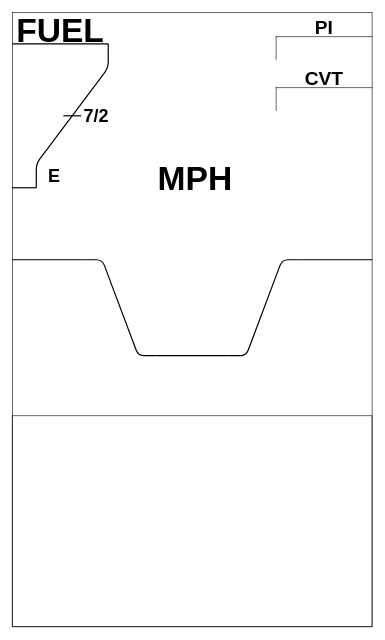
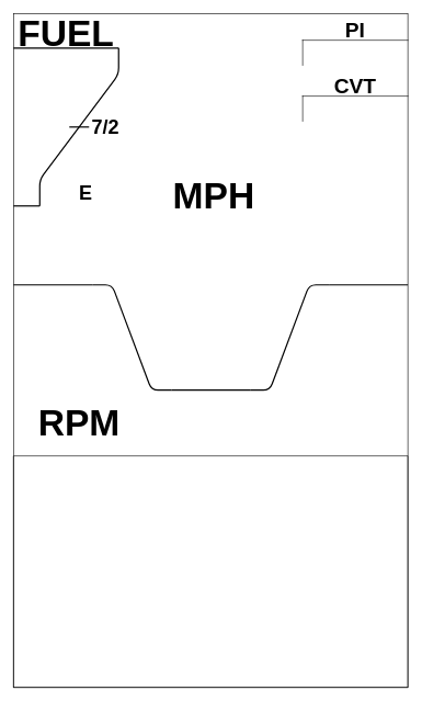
- <mxCell id="16" value="E" style="text;html=1;align=center;verticalAlign=middle;whiteSpace=wrap;rounded=0;fillColor=none;strokeColor=none;glass=0;labelBackgroundColor=none;labelBorderColor=none;textShadow=0;fontStyle=1;fontSize=30;" parent="2" vertex="1"><mxGeometry x="40" y="252" width="60" height="40" as="geometry" /></mxCell>
+ <mxCell id="16" value="E" style="text;html=1;align=center;verticalAlign=middle;whiteSpace=wrap;rounded=0;fillColor=none;strokeColor=none;glass=0;labelBackgroundColor=none;labelBorderColor=none;textShadow=0;fontStyle=1;fontSize=30;" parent="2" vertex="1"><mxGeometry x="80" y="252" width="60" height="40" as="geometry" /></mxCell>
+ <mxCell id="11" value="&lt;span&gt;&lt;font&gt;RPM&lt;/font&gt;&lt;/span&gt;" style="text;html=1;align=center;verticalAlign=middle;whiteSpace=wrap;rounded=0;fontStyle=1;fontSize=56;" parent="2" vertex="1"><mxGeometry y="572" width="200" height="100" as="geometry" /></mxCell>
